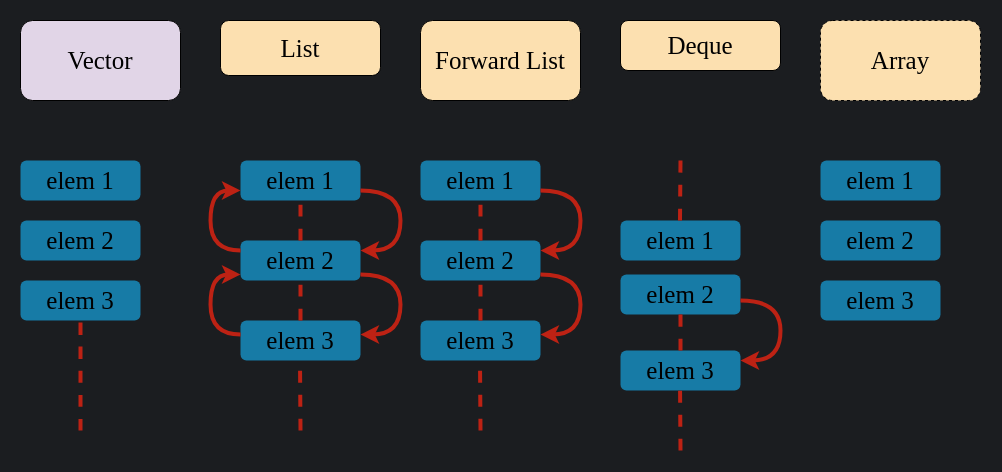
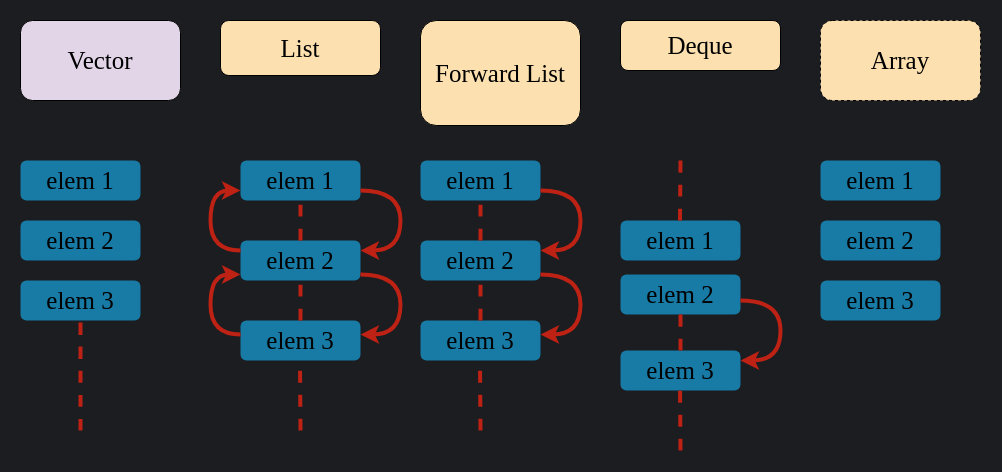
- <mxCell id="10" value="Forward List" style="rounded=1;whiteSpace=wrap;html=1;fontFamily=Verdana;fontSize=25;fillColor=#FCE0B0;" vertex="1" parent="1"><mxGeometry x="420" y="20" width="160" height="80" as="geometry" /></mxCell>
+ <mxCell id="10" value="Forward List" style="rounded=1;whiteSpace=wrap;html=1;fontFamily=Verdana;fontSize=25;fillColor=#FCE0B0;" vertex="1" parent="1"><mxGeometry x="420" y="20" width="160" height="105" as="geometry" /></mxCell>
